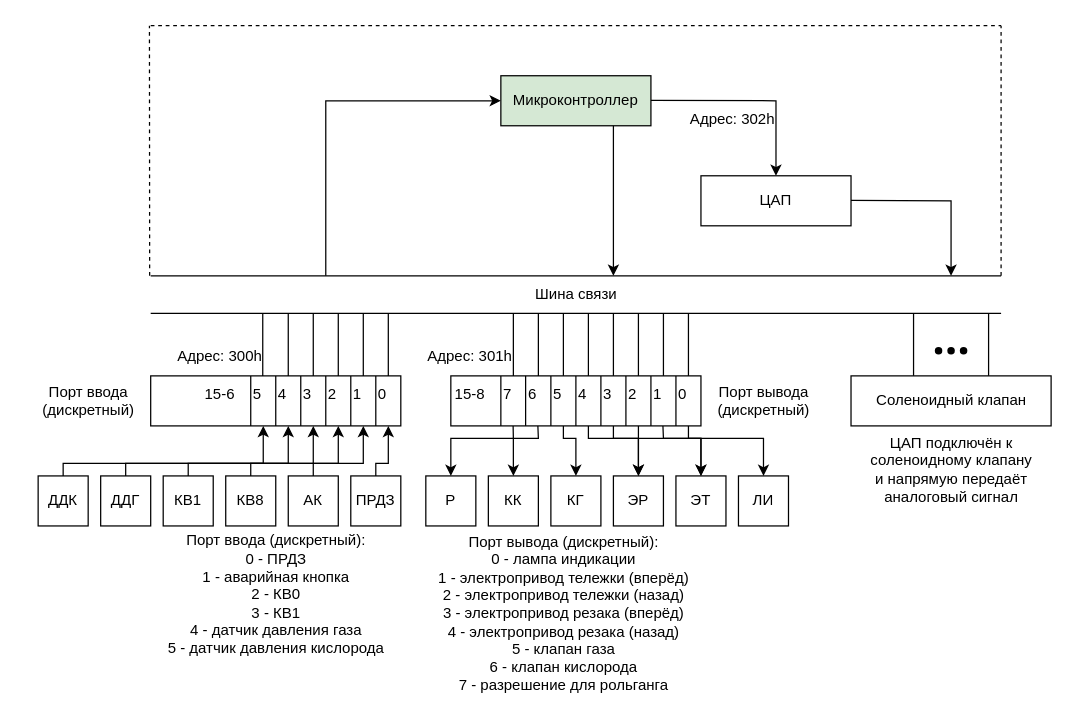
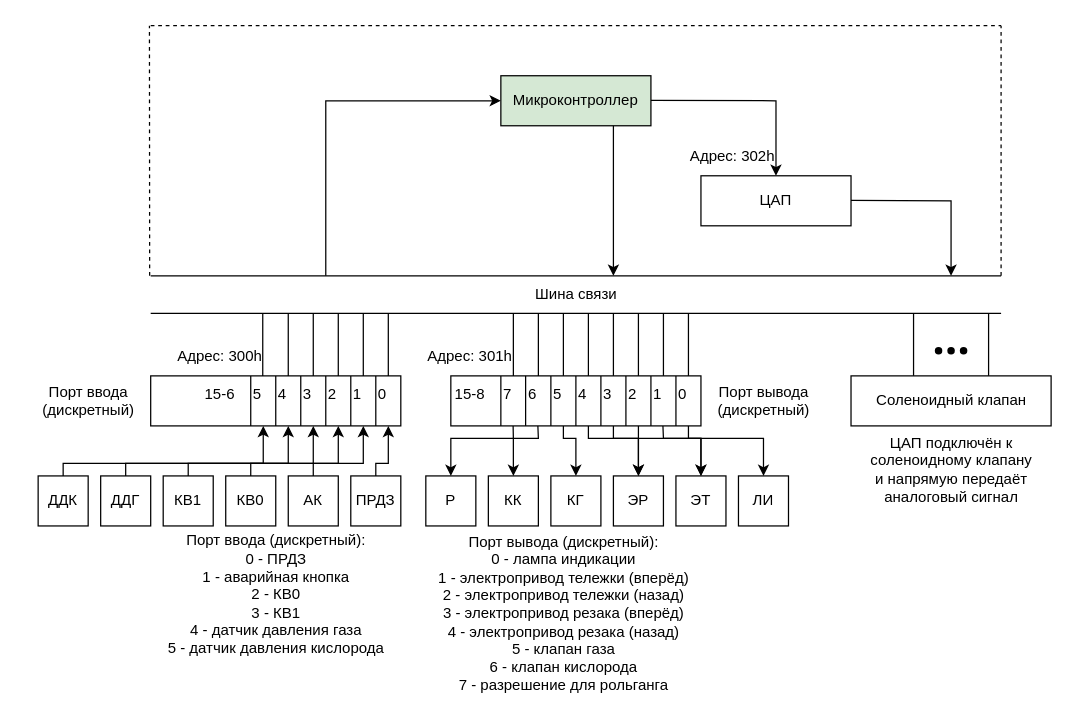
- <mxCell id="100" value="Адрес: 302h" style="text;html=1;align=center;verticalAlign=middle;resizable=0;points=[];autosize=1;strokeColor=none;fillColor=none;" vertex="1" parent="1"><mxGeometry x="540" y="80" width="90" height="30" as="geometry" /></mxCell>
+ <mxCell id="100" value="Адрес: 302h" style="text;html=1;align=center;verticalAlign=middle;resizable=0;points=[];autosize=1;strokeColor=none;fillColor=none;" vertex="1" parent="1"><mxGeometry x="540" y="110" width="90" height="30" as="geometry" /></mxCell>
- <mxCell id="76" value="КВ8" style="whiteSpace=wrap;html=1;aspect=fixed;" vertex="1" parent="1"><mxGeometry x="180" y="380" width="40" height="40" as="geometry" /></mxCell>
+ <mxCell id="76" value="КВ0" style="whiteSpace=wrap;html=1;aspect=fixed;" vertex="1" parent="1"><mxGeometry x="180" y="380" width="40" height="40" as="geometry" /></mxCell>
